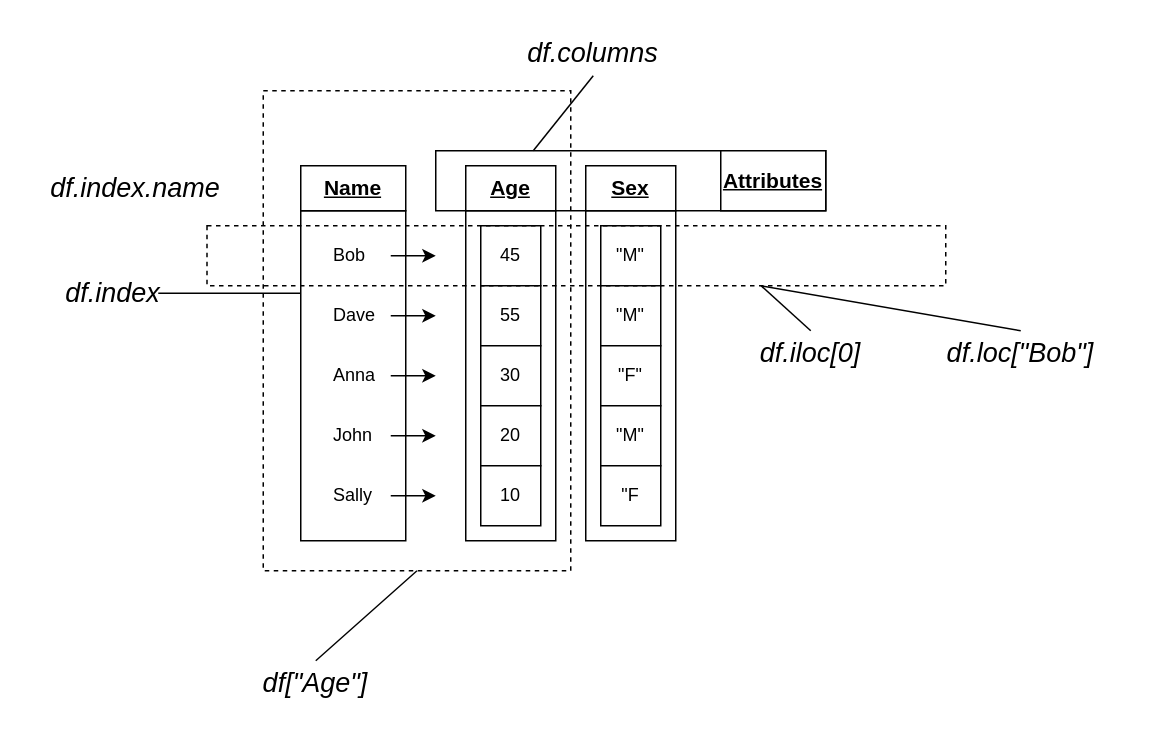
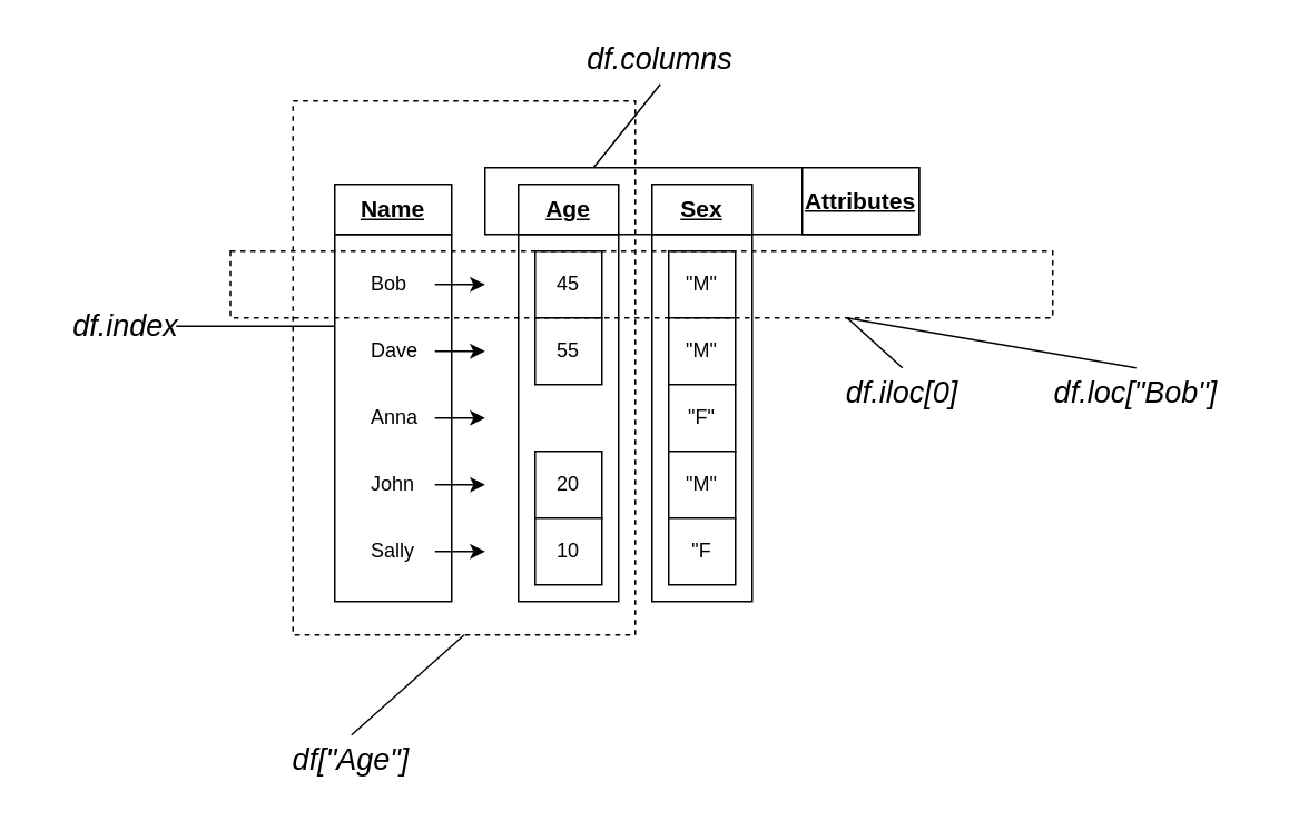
- <mxCell id="19" value="&lt;span style=&quot;font-size: 18px;&quot;&gt;&lt;i&gt;df.index.name&lt;/i&gt;&lt;/span&gt;" style="text;html=1;strokeColor=none;fillColor=none;align=center;verticalAlign=middle;whiteSpace=wrap;rounded=0;dashed=1;" vertex="1" parent="1"><mxGeometry x="20" y="110" width="140" height="30" as="geometry" /></mxCell>
- <mxCell id="7" value="30" style="whiteSpace=wrap;html=1;aspect=fixed;" vertex="1" parent="1"><mxGeometry x="320" y="230" width="40" height="40" as="geometry" /></mxCell>
